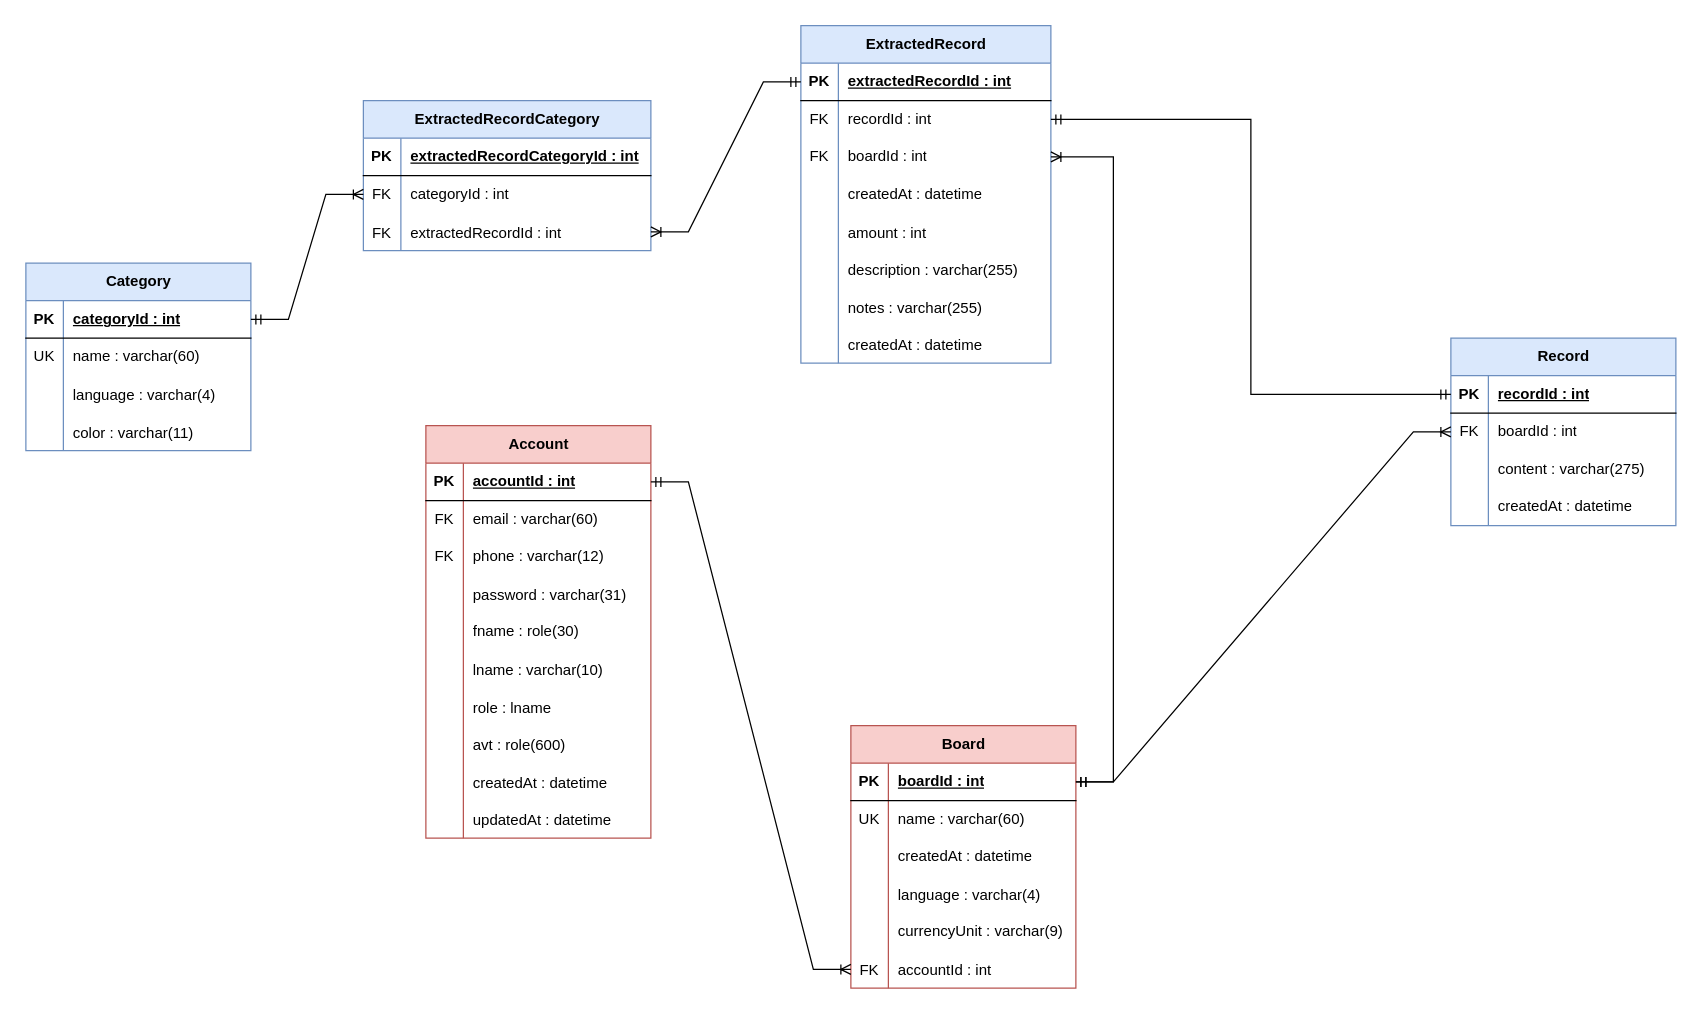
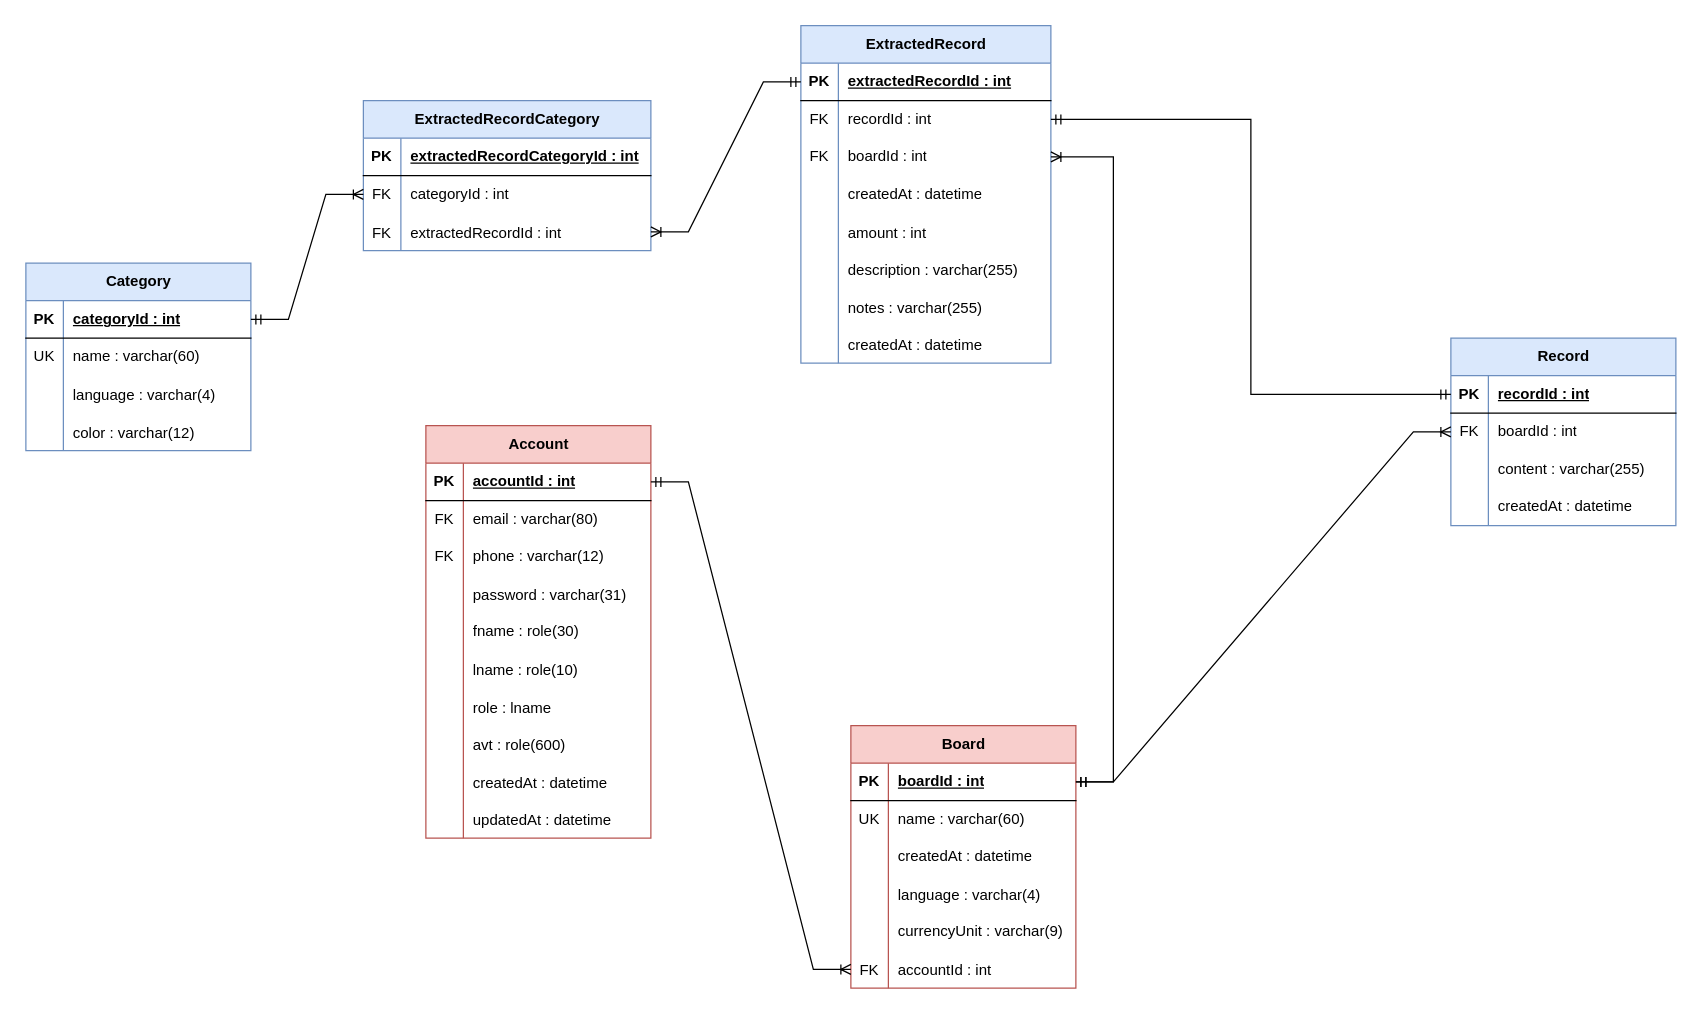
- <mxCell id="33" value="color : varchar(11)" style="shape=partialRectangle;connectable=0;fillColor=none;top=0;left=0;bottom=0;right=0;align=left;spacingLeft=6;overflow=hidden;" parent="31" vertex="1"><mxGeometry x="30" width="150" height="30" as="geometry"><mxRectangle width="150" height="30" as="alternateBounds" /></mxGeometry></mxCell>
+ <mxCell id="33" value="color : varchar(12)" style="shape=partialRectangle;connectable=0;fillColor=none;top=0;left=0;bottom=0;right=0;align=left;spacingLeft=6;overflow=hidden;" parent="31" vertex="1"><mxGeometry x="30" width="150" height="30" as="geometry"><mxRectangle width="150" height="30" as="alternateBounds" /></mxGeometry></mxCell>
- <mxCell id="43" value="content : varchar(275)" style="shape=partialRectangle;connectable=0;fillColor=none;top=0;left=0;bottom=0;right=0;align=left;spacingLeft=6;overflow=hidden;whiteSpace=wrap;html=1;" parent="41" vertex="1"><mxGeometry x="30" width="150" height="30" as="geometry"><mxRectangle width="150" height="30" as="alternateBounds" /></mxGeometry></mxCell>
+ <mxCell id="43" value="content : varchar(255)" style="shape=partialRectangle;connectable=0;fillColor=none;top=0;left=0;bottom=0;right=0;align=left;spacingLeft=6;overflow=hidden;whiteSpace=wrap;html=1;" parent="41" vertex="1"><mxGeometry x="30" width="150" height="30" as="geometry"><mxRectangle width="150" height="30" as="alternateBounds" /></mxGeometry></mxCell>
- <mxCell id="80" value="email : varchar(60)" style="shape=partialRectangle;connectable=0;fillColor=none;top=0;left=0;bottom=0;right=0;align=left;spacingLeft=6;overflow=hidden;whiteSpace=wrap;html=1;" parent="78" vertex="1"><mxGeometry x="30" width="150" height="30" as="geometry"><mxRectangle width="150" height="30" as="alternateBounds" /></mxGeometry></mxCell>
+ <mxCell id="80" value="email : varchar(80)" style="shape=partialRectangle;connectable=0;fillColor=none;top=0;left=0;bottom=0;right=0;align=left;spacingLeft=6;overflow=hidden;whiteSpace=wrap;html=1;" parent="78" vertex="1"><mxGeometry x="30" width="150" height="30" as="geometry"><mxRectangle width="150" height="30" as="alternateBounds" /></mxGeometry></mxCell>
- <mxCell id="92" value="lname : varchar(10)" style="shape=partialRectangle;connectable=0;fillColor=none;top=0;left=0;bottom=0;right=0;align=left;spacingLeft=6;overflow=hidden;" parent="90" vertex="1"><mxGeometry x="30" width="150" height="30" as="geometry"><mxRectangle width="150" height="30" as="alternateBounds" /></mxGeometry></mxCell>
+ <mxCell id="92" value="lname : role(10)" style="shape=partialRectangle;connectable=0;fillColor=none;top=0;left=0;bottom=0;right=0;align=left;spacingLeft=6;overflow=hidden;" parent="90" vertex="1"><mxGeometry x="30" width="150" height="30" as="geometry"><mxRectangle width="150" height="30" as="alternateBounds" /></mxGeometry></mxCell>
